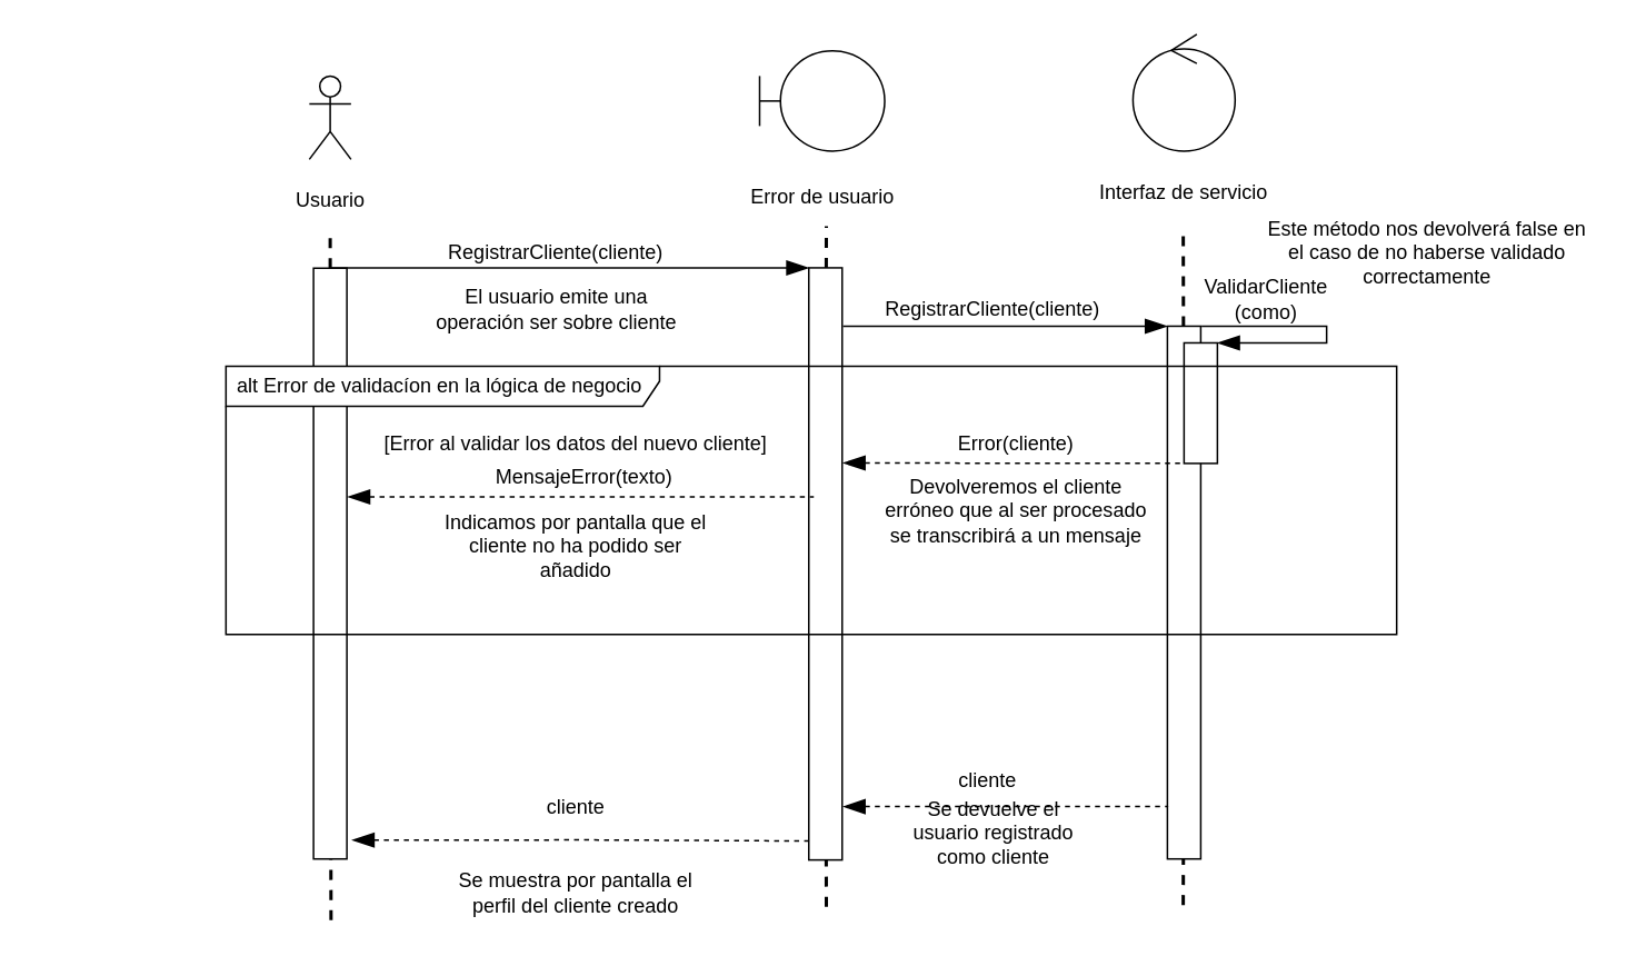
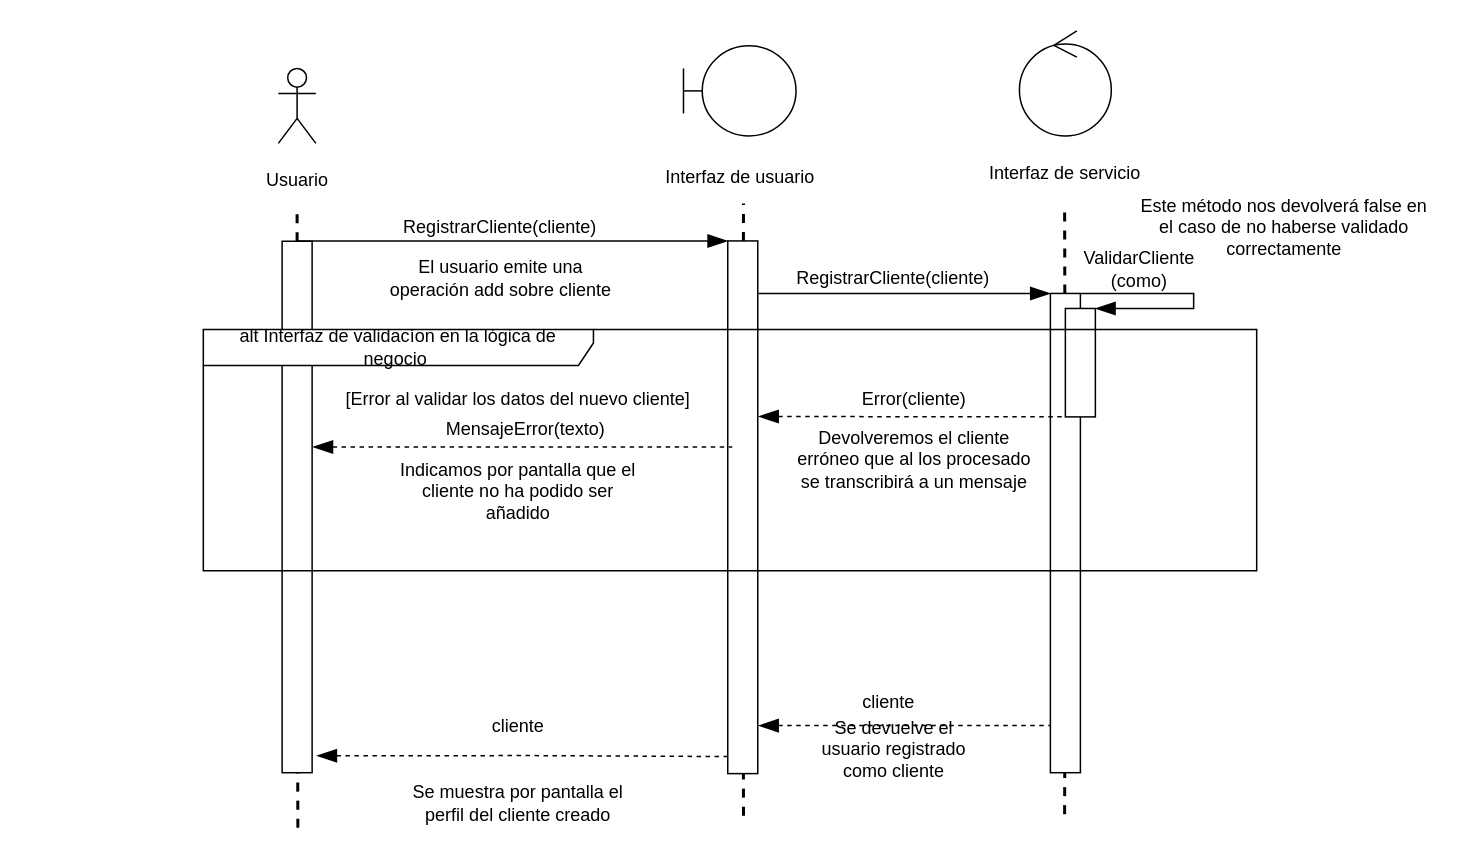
- <mxCell id="7" value="Error de usuario" style="text;html=1;strokeColor=none;fillColor=none;align=center;verticalAlign=middle;whiteSpace=wrap;rounded=0;fontColor=none;" parent="5" vertex="1"><mxGeometry x="-16.25" y="78" width="107.5" height="20" as="geometry" /></mxCell>
+ <mxCell id="7" value="Interfaz de usuario" style="text;html=1;strokeColor=none;fillColor=none;align=center;verticalAlign=middle;whiteSpace=wrap;rounded=0;fontColor=none;" parent="5" vertex="1"><mxGeometry x="-16.25" y="78" width="107.5" height="20" as="geometry" /></mxCell>
- <mxCell id="34" value="El usuario emite una operación ser sobre cliente" style="text;html=1;strokeColor=none;fillColor=none;align=center;verticalAlign=middle;whiteSpace=wrap;rounded=0;" vertex="1" parent="1"><mxGeometry x="253.75" y="175" width="158.5" height="20" as="geometry" /></mxCell>
+ <mxCell id="34" value="El usuario emite una operación add sobre cliente" style="text;html=1;strokeColor=none;fillColor=none;align=center;verticalAlign=middle;whiteSpace=wrap;rounded=0;" vertex="1" parent="1"><mxGeometry x="253.75" y="175" width="158.5" height="20" as="geometry" /></mxCell>
- <mxCell id="30" value="alt Error de validacíon en la lógica de negocio&amp;nbsp;" style="shape=umlFrame;whiteSpace=wrap;html=1;fontSize=12;fontColor=none;width=260;height=24;" parent="1" vertex="1"><mxGeometry x="135" y="219" width="702" height="160.87" as="geometry" /></mxCell>
+ <mxCell id="30" value="alt Interfaz de validacíon en la lógica de negocio&amp;nbsp;" style="shape=umlFrame;whiteSpace=wrap;html=1;fontSize=12;fontColor=none;width=260;height=24;" parent="1" vertex="1"><mxGeometry x="135" y="219" width="702" height="160.87" as="geometry" /></mxCell>
- <mxCell id="38" value="Devolveremos el cliente erróneo que al ser procesado se transcribirá a un mensaje" style="text;html=1;strokeColor=none;fillColor=none;align=center;verticalAlign=middle;whiteSpace=wrap;rounded=0;fontSize=12;fontColor=none;" vertex="1" parent="1"><mxGeometry x="528" y="296.13" width="162" height="20" as="geometry" /></mxCell>
+ <mxCell id="38" value="Devolveremos el cliente erróneo que al los procesado se transcribirá a un mensaje" style="text;html=1;strokeColor=none;fillColor=none;align=center;verticalAlign=middle;whiteSpace=wrap;rounded=0;fontSize=12;fontColor=none;" vertex="1" parent="1"><mxGeometry x="528" y="296.13" width="162" height="20" as="geometry" /></mxCell>
